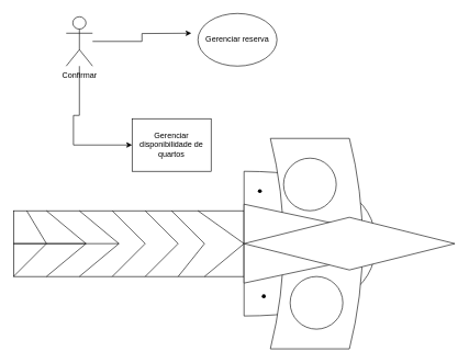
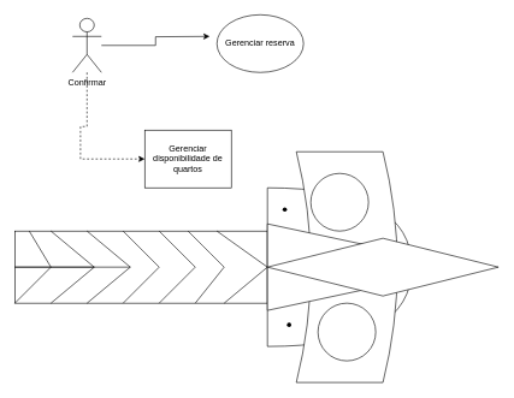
- <mxCell id="10" value="" style="edgeStyle=orthogonalEdgeStyle;rounded=0;orthogonalLoop=1;jettySize=auto;html=1;" edge="1" parent="1" source="11" target="13"><mxGeometry relative="1" as="geometry"><mxPoint x="200" y="230" as="targetPoint" /><Array as="points"><mxPoint x="120" y="175" /><mxPoint x="111" y="175" /></Array></mxGeometry></mxCell>
+ <mxCell id="10" value="" style="edgeStyle=orthogonalEdgeStyle;rounded=0;orthogonalLoop=1;jettySize=auto;html=1;dashed=1;" edge="1" parent="1" source="11" target="13"><mxGeometry relative="1" as="geometry"><mxPoint x="200" y="230" as="targetPoint" /><Array as="points"><mxPoint x="120" y="175" /><mxPoint x="111" y="175" /></Array></mxGeometry></mxCell>
